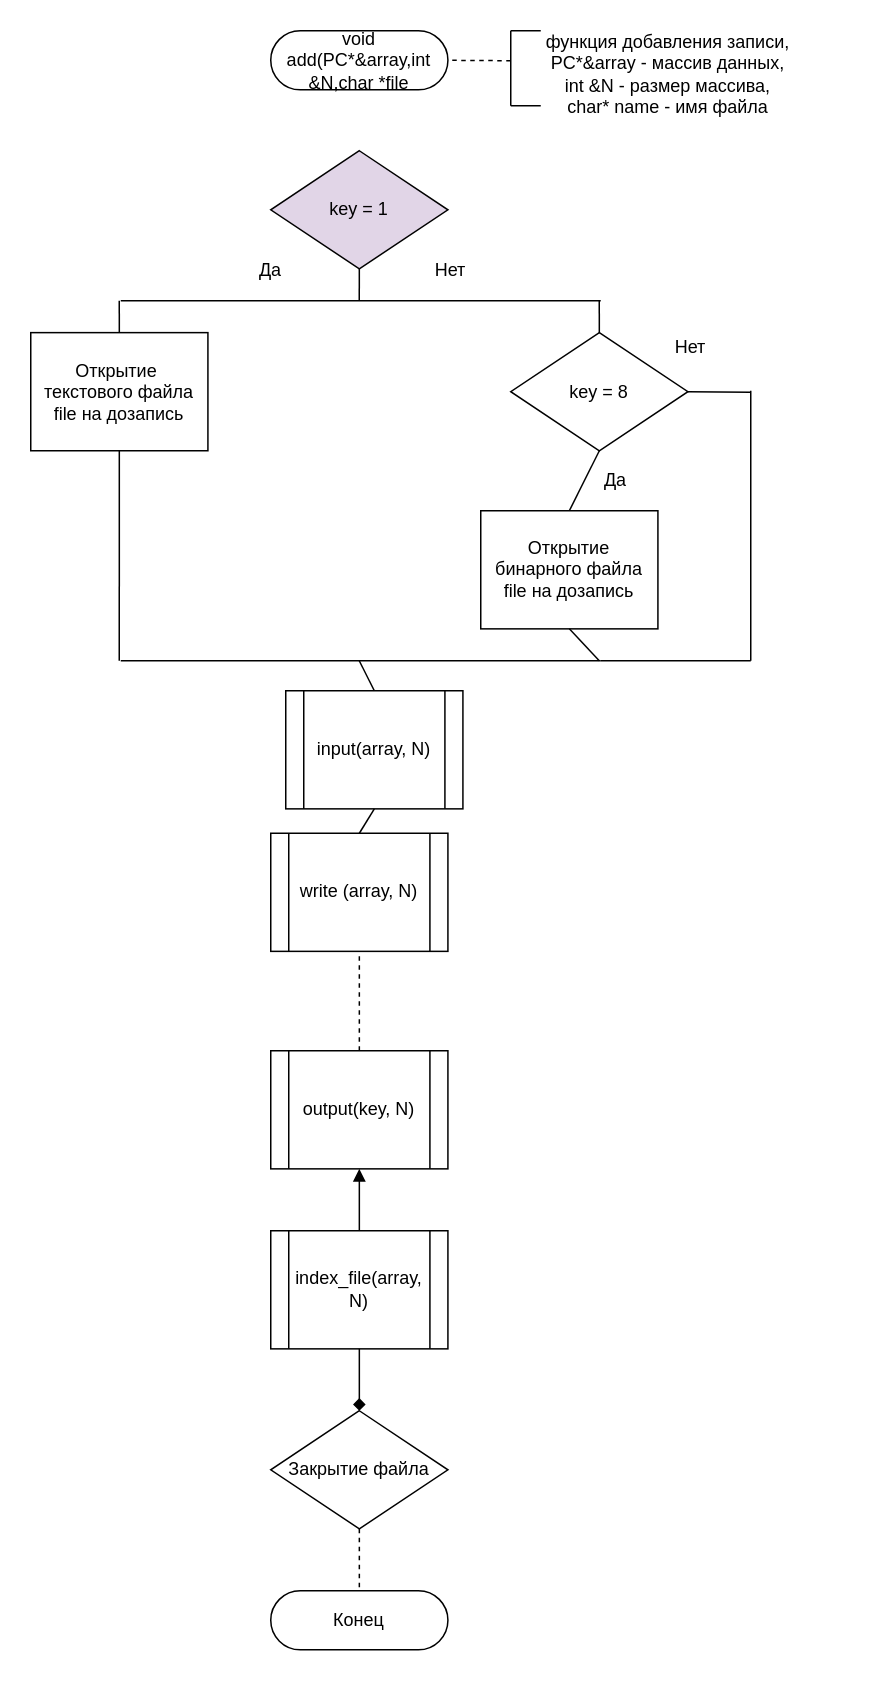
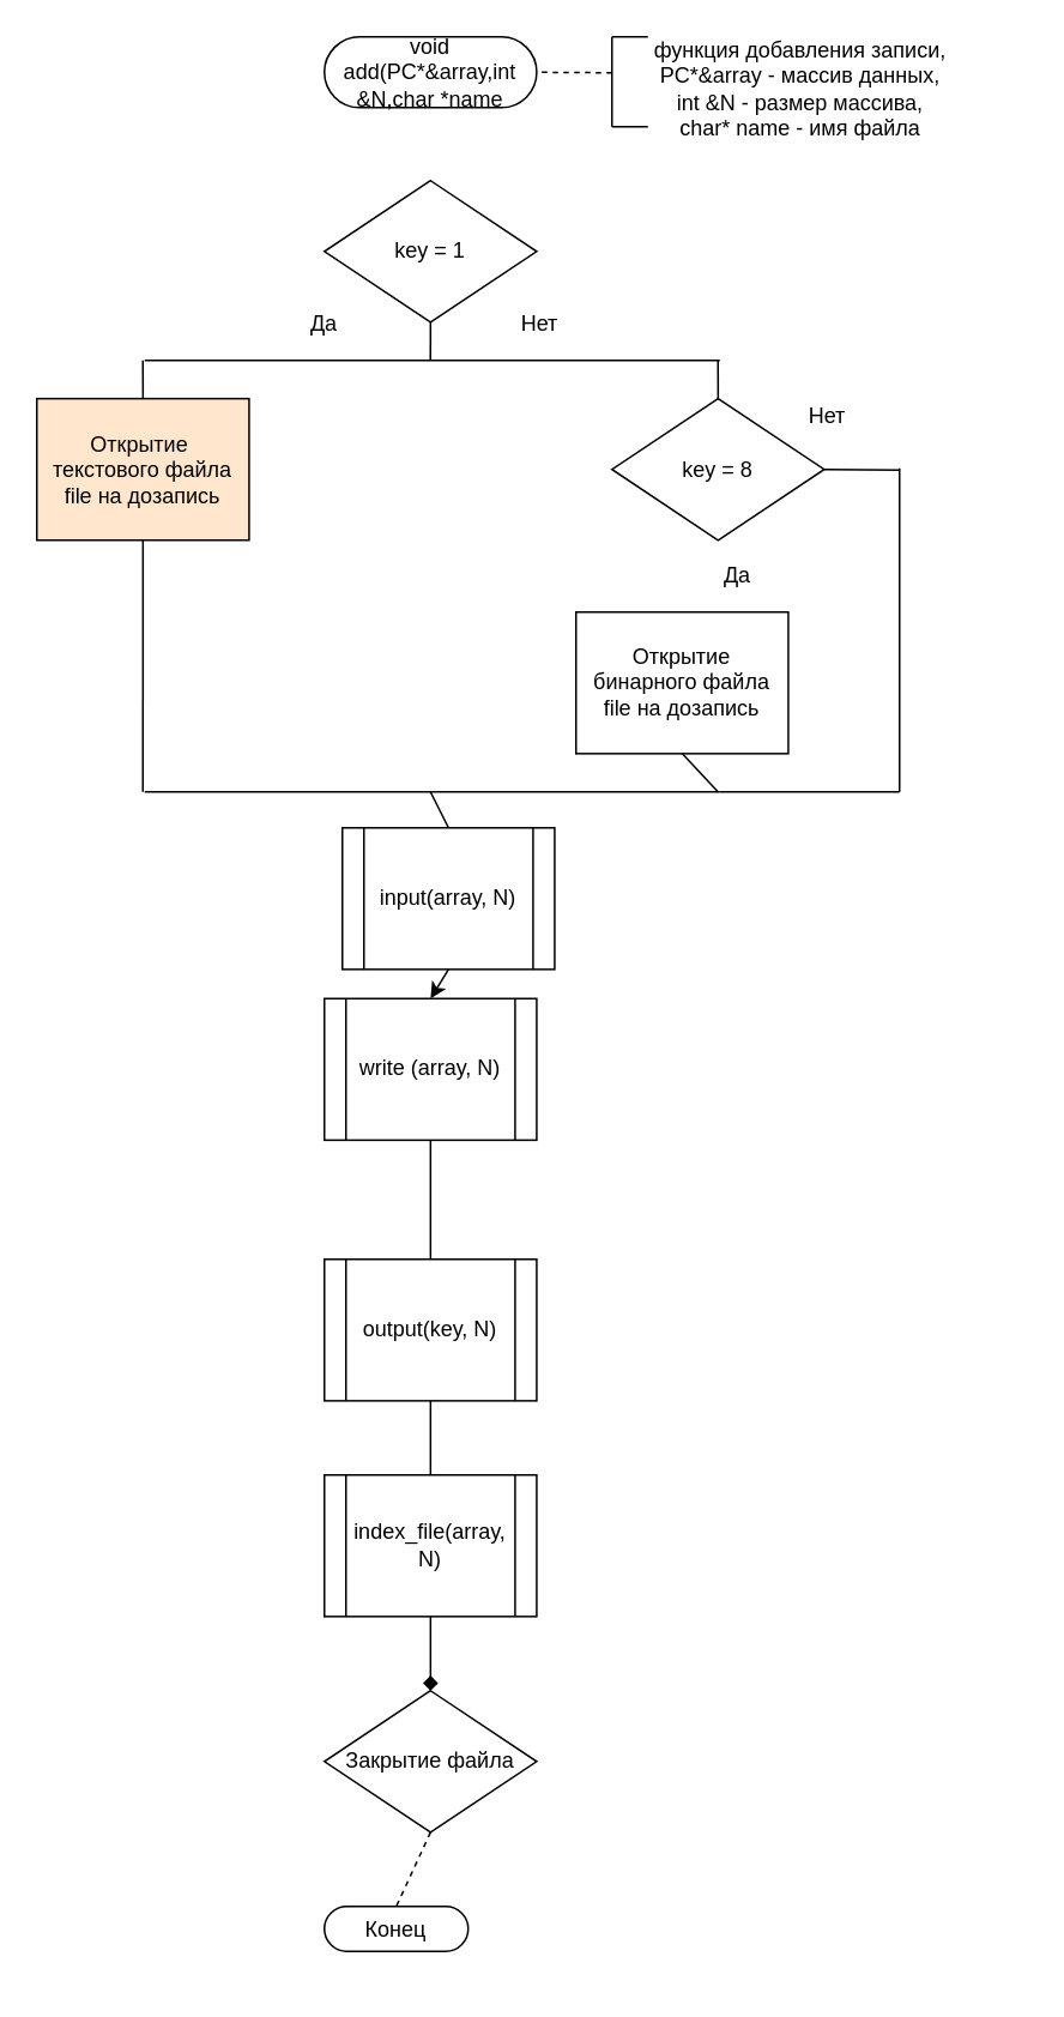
- <mxCell id="2" value="void add(PC*&amp;amp;array,int&lt;br&gt;&amp;amp;N,char *file" style="rounded=1;whiteSpace=wrap;html=1;arcSize=50;" vertex="1" parent="1"><mxGeometry x="180" y="20" width="118.11" height="39.37" as="geometry" /></mxCell>
+ <mxCell id="2" value="void add(PC*&amp;amp;array,int&lt;br&gt;&amp;amp;N,char *name" style="rounded=1;whiteSpace=wrap;html=1;arcSize=50;" vertex="1" parent="1"><mxGeometry x="180" y="20" width="118.11" height="39.37" as="geometry" /></mxCell>
- <mxCell id="11" value="key = 1" style="rhombus;whiteSpace=wrap;html=1;fillColor=#e1d5e7;" vertex="1" parent="1"><mxGeometry x="180" y="100" width="118.11" height="78.74" as="geometry" /></mxCell>
+ <mxCell id="11" value="key = 1" style="rhombus;whiteSpace=wrap;html=1;" vertex="1" parent="1"><mxGeometry x="180" y="100" width="118.11" height="78.74" as="geometry" /></mxCell>
- <mxCell id="12" value="Открытие&amp;nbsp;&lt;br&gt;текстового файла&lt;br&gt;file на дозапись" style="rounded=0;whiteSpace=wrap;html=1;" vertex="1" parent="1"><mxGeometry x="20" y="221.26" width="118.11" height="78.74" as="geometry" /></mxCell>
+ <mxCell id="12" value="Открытие&amp;nbsp;&lt;br&gt;текстового файла&lt;br&gt;file на дозапись" style="rounded=0;whiteSpace=wrap;html=1;fillColor=#ffe6cc;" vertex="1" parent="1"><mxGeometry x="20" y="221.26" width="118.11" height="78.74" as="geometry" /></mxCell>
- <mxCell id="22" value="" style="endArrow=none;html=1;entryX=0.5;entryY=1;entryDx=0;entryDy=0;exitX=0.5;exitY=0;exitDx=0;exitDy=0;" edge="1" parent="1" source="4" target="3"><mxGeometry width="50" height="50" relative="1" as="geometry"><mxPoint x="220" y="340" as="sourcePoint" /><mxPoint x="270" y="290" as="targetPoint" /></mxGeometry></mxCell>
- <mxCell id="28" value="" style="endArrow=none;html=1;exitX=0.5;exitY=1;exitDx=0;exitDy=0;entryX=0.5;entryY=0;entryDx=0;entryDy=0;" edge="1" parent="1" source="5" target="8"><mxGeometry width="50" height="50" relative="1" as="geometry"><mxPoint x="230" y="540" as="sourcePoint" /><mxPoint x="280" y="490" as="targetPoint" /></mxGeometry></mxCell>
+ <mxCell id="28" value="" style="endArrow=classic;html=1;exitX=0.5;exitY=1;exitDx=0;exitDy=0;entryX=0.5;entryY=0;entryDx=0;entryDy=0;" edge="1" parent="1" source="5" target="8"><mxGeometry width="50" height="50" relative="1" as="geometry"><mxPoint x="230" y="540" as="sourcePoint" /><mxPoint x="280" y="490" as="targetPoint" /></mxGeometry></mxCell>
- <mxCell id="29" value="" style="endArrow=none;html=1;entryX=0.5;entryY=1;entryDx=0;entryDy=0;exitX=0.5;exitY=0;exitDx=0;exitDy=0;dashed=1;" edge="1" parent="1" source="7" target="8"><mxGeometry width="50" height="50" relative="1" as="geometry"><mxPoint x="230" y="540" as="sourcePoint" /><mxPoint x="280" y="490" as="targetPoint" /></mxGeometry></mxCell>
+ <mxCell id="29" value="" style="endArrow=none;html=1;entryX=0.5;entryY=1;entryDx=0;entryDy=0;exitX=0.5;exitY=0;exitDx=0;exitDy=0;" edge="1" parent="1" source="7" target="8"><mxGeometry width="50" height="50" relative="1" as="geometry"><mxPoint x="230" y="540" as="sourcePoint" /><mxPoint x="280" y="490" as="targetPoint" /></mxGeometry></mxCell>
- <mxCell id="30" value="" style="endArrow=block;html=1;entryX=0.5;entryY=1;entryDx=0;entryDy=0;exitX=0.5;exitY=0;exitDx=0;exitDy=0;" edge="1" parent="1" source="6" target="7"><mxGeometry width="50" height="50" relative="1" as="geometry"><mxPoint x="230" y="540" as="sourcePoint" /><mxPoint x="280" y="490" as="targetPoint" /></mxGeometry></mxCell>
+ <mxCell id="30" value="" style="endArrow=none;html=1;entryX=0.5;entryY=1;entryDx=0;entryDy=0;exitX=0.5;exitY=0;exitDx=0;exitDy=0;" edge="1" parent="1" source="6" target="7"><mxGeometry width="50" height="50" relative="1" as="geometry"><mxPoint x="230" y="540" as="sourcePoint" /><mxPoint x="280" y="490" as="targetPoint" /></mxGeometry></mxCell>
- <mxCell id="10" value="Конец" style="rounded=1;whiteSpace=wrap;html=1;arcSize=50;" vertex="1" parent="1"><mxGeometry x="180" y="1060" width="118.11" height="39.37" as="geometry" /></mxCell>
+ <mxCell id="10" value="Конец" style="rounded=1;whiteSpace=wrap;html=1;arcSize=50;" vertex="1" parent="1"><mxGeometry x="180" y="1060" width="80" height="25" as="geometry" /></mxCell>
